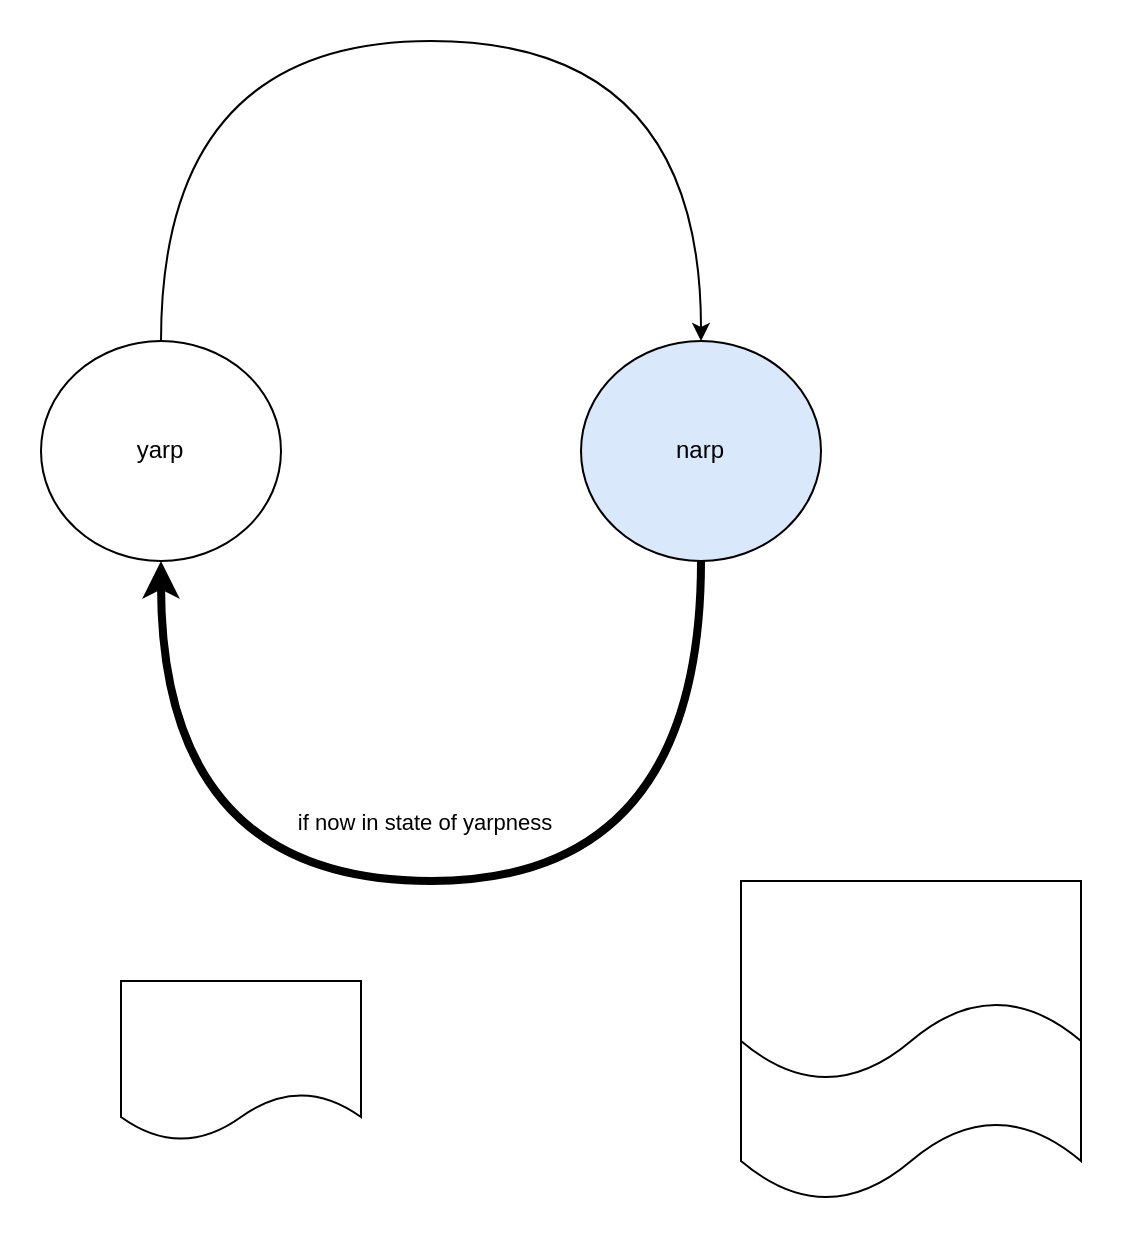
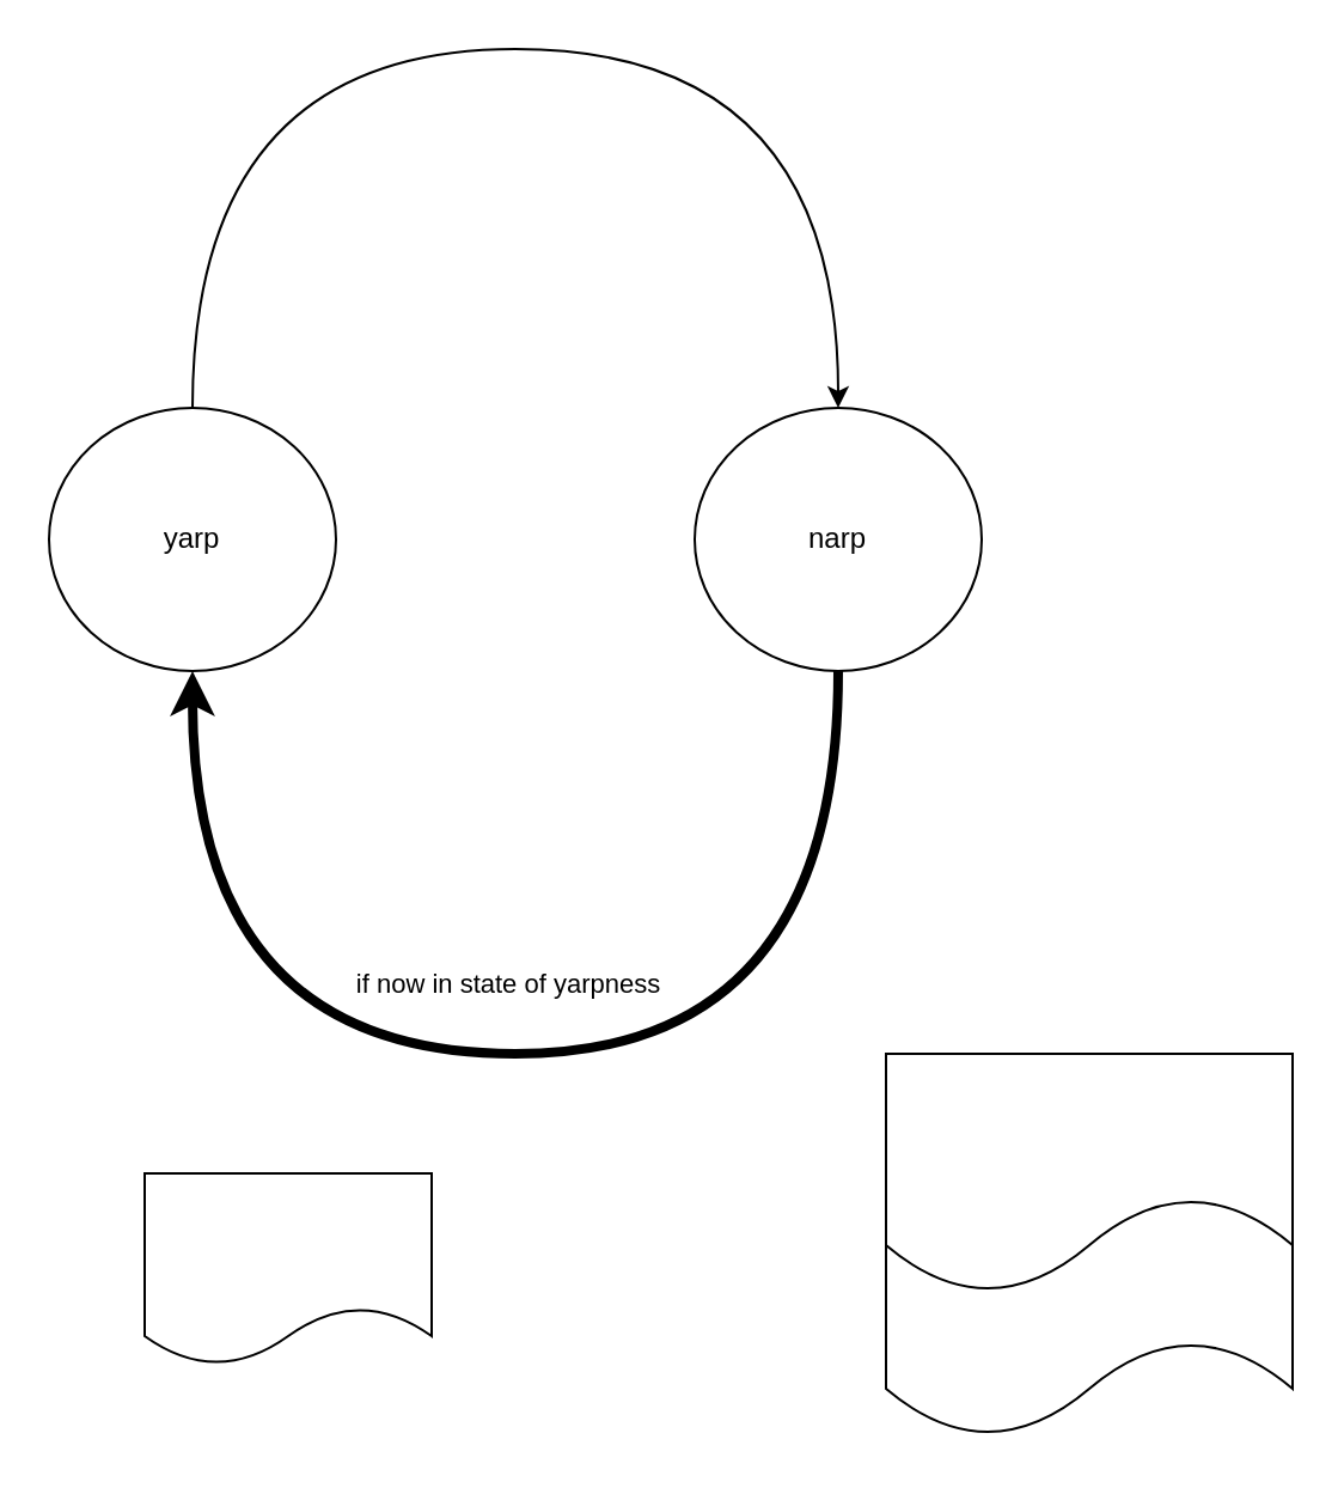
- <mxCell id="6" value="narp" style="ellipse;whiteSpace=wrap;html=1;aspect=fixed;fontFamily=Helvetica;fontSize=12;fontColor=#000000;align=center;strokeColor=#000000;fillColor=#dae8fc;" vertex="1" parent="1"><mxGeometry x="290" y="170" width="120" height="110" as="geometry" /></mxCell>
+ <mxCell id="6" value="narp" style="ellipse;whiteSpace=wrap;html=1;aspect=fixed;fontFamily=Helvetica;fontSize=12;fontColor=#000000;align=center;strokeColor=#000000;fillColor=#ffffff;" vertex="1" parent="1"><mxGeometry x="290" y="170" width="120" height="110" as="geometry" /></mxCell>
